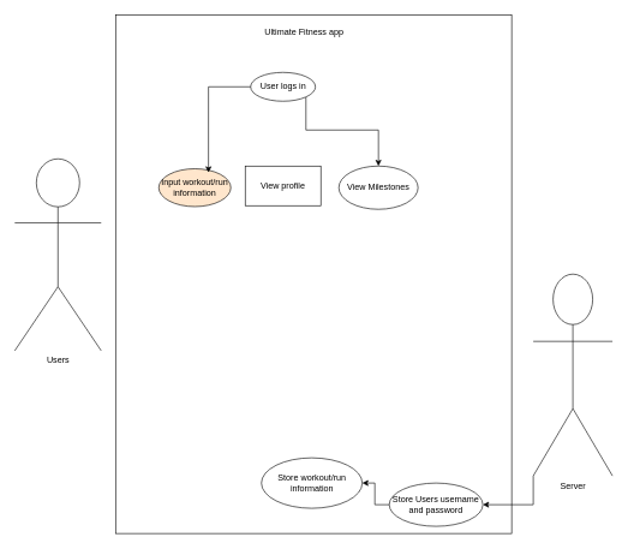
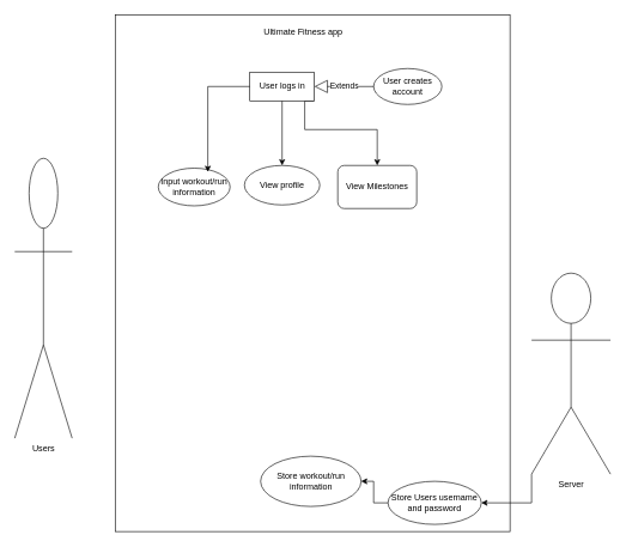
- <mxCell id="8" value="User logs in" style="ellipse;whiteSpace=wrap;html=1;" vertex="1" parent="1"><mxGeometry x="347.5" y="100" width="90" height="40" as="geometry" /></mxCell>
+ <mxCell id="8" value="User logs in" style="whiteSpace=wrap;html=1;rounded=0;" vertex="1" parent="1"><mxGeometry x="347.5" y="100" width="90" height="40" as="geometry" /></mxCell>
+ <mxCell id="10" value="Extends" style="endArrow=block;endSize=16;endFill=0;html=1;rounded=0;entryX=1;entryY=0.5;entryDx=0;entryDy=0;exitX=0;exitY=0.5;exitDx=0;exitDy=0;" edge="1" parent="1" source="9" target="8"><mxGeometry width="160" relative="1" as="geometry"><mxPoint x="471.96" y="310" as="sourcePoint" /><mxPoint x="390.003" as="targetPoint" y="180" /></mxGeometry></mxCell>
+ <mxCell id="9" value="User creates account" style="ellipse;whiteSpace=wrap;html=1;" vertex="1" parent="1"><mxGeometry x="520" y="95" width="95" height="50" as="geometry" /></mxCell>
+ <mxCell id="6" style="edgeStyle=orthogonalEdgeStyle;rounded=0;orthogonalLoop=1;jettySize=auto;html=1;exitX=0.5;exitY=1;exitDx=0;exitDy=0;" edge="1" parent="1" source="8" target="12"><mxGeometry relative="1" as="geometry" /></mxCell>
- <mxCell id="12" value="View profile" style="whiteSpace=wrap;html=1;rounded=0;" vertex="1" parent="1"><mxGeometry x="340" y="230" width="105" height="55" as="geometry" /></mxCell>
+ <mxCell id="12" value="View profile" style="ellipse;whiteSpace=wrap;html=1;" vertex="1" parent="1"><mxGeometry x="340" y="230" width="105" height="55" as="geometry" /></mxCell>
- <mxCell id="11" value="Input workout/run information" style="ellipse;whiteSpace=wrap;html=1;fillColor=#ffe6cc;" vertex="1" parent="1"><mxGeometry x="220" y="233.75" width="100" height="52.5" as="geometry" /></mxCell>
+ <mxCell id="11" value="Input workout/run information" style="ellipse;whiteSpace=wrap;html=1;" vertex="1" parent="1"><mxGeometry x="220" y="233.75" width="100" height="52.5" as="geometry" /></mxCell>
- <mxCell id="13" value="View Milestones" style="ellipse;whiteSpace=wrap;html=1;" vertex="1" parent="1"><mxGeometry x="470" y="230" width="110" height="60" as="geometry" /></mxCell>
+ <mxCell id="13" value="View Milestones" style="whiteSpace=wrap;html=1;rounded=1;" vertex="1" parent="1"><mxGeometry x="470" y="230" width="110" height="60" as="geometry" /></mxCell>
- <mxCell id="3" value="Users" style="shape=umlActor;verticalLabelPosition=bottom;verticalAlign=top;html=1;" vertex="1" parent="1"><mxGeometry y="220" width="120" height="266.25" as="geometry" x="20" /></mxCell>
+ <mxCell id="3" value="Users" style="shape=umlActor;verticalLabelPosition=bottom;verticalAlign=top;html=1;" vertex="1" parent="1"><mxGeometry x="20" y="220" width="80" height="390" as="geometry" /></mxCell>
